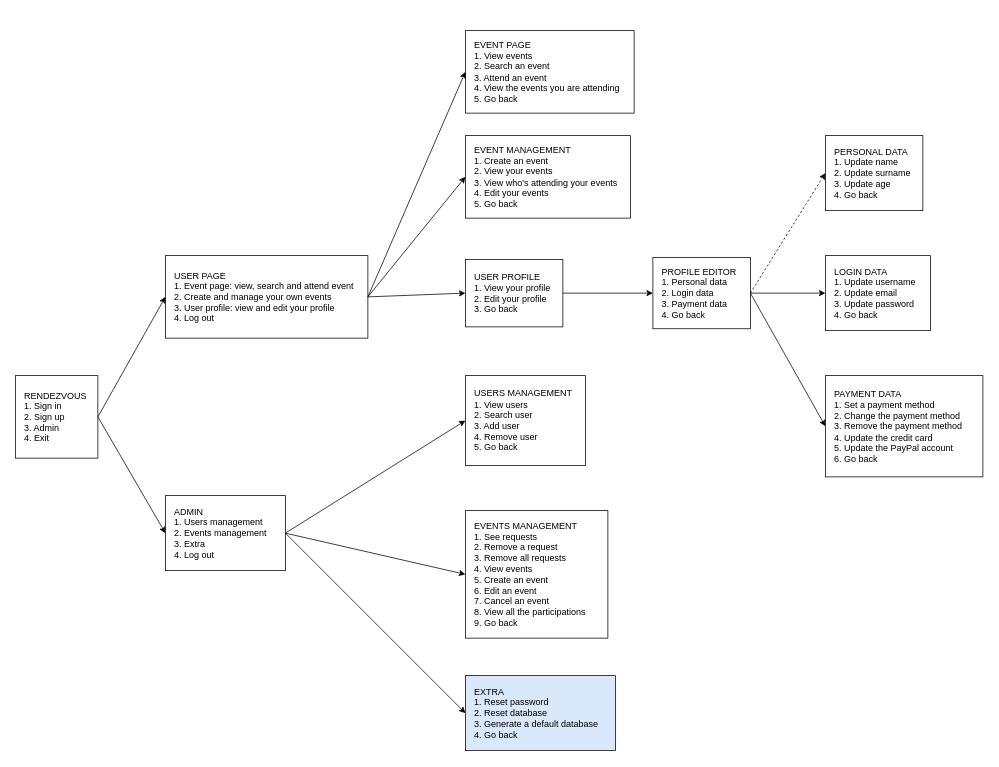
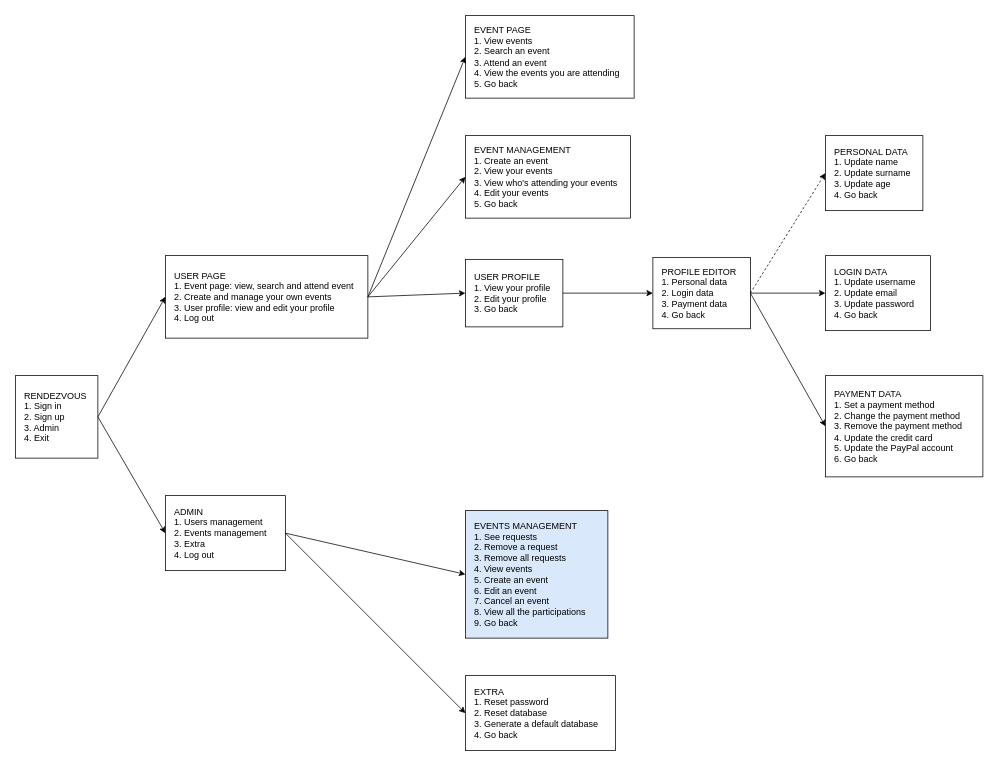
- <mxCell id="8" value="EVENT PAGE&lt;div&gt;1. View events&lt;/div&gt;&lt;div&gt;2. Search an event&lt;/div&gt;&lt;div&gt;3. Attend an event&lt;/div&gt;&lt;div&gt;4. View the events you are attending&lt;/div&gt;&lt;div&gt;5. Go back&lt;/div&gt;" style="rounded=0;whiteSpace=wrap;html=1;align=left;spacingLeft=10;" parent="1" vertex="1"><mxGeometry x="620" y="40" width="225" height="110" as="geometry" /></mxCell>
+ <mxCell id="8" value="EVENT PAGE&lt;div&gt;1. View events&lt;/div&gt;&lt;div&gt;2. Search an event&lt;/div&gt;&lt;div&gt;3. Attend an event&lt;/div&gt;&lt;div&gt;4. View the events you are attending&lt;/div&gt;&lt;div&gt;5. Go back&lt;/div&gt;" style="rounded=0;whiteSpace=wrap;html=1;align=left;spacingLeft=10;" parent="1" vertex="1"><mxGeometry x="620" y="20" width="225" height="110" as="geometry" /></mxCell>
- <mxCell id="4" value="USERS MANAGEMENT&lt;div&gt;1. View users&lt;/div&gt;&lt;div&gt;2. Search user&lt;/div&gt;&lt;div&gt;3. Add user&lt;/div&gt;&lt;div&gt;4. Remove user&lt;/div&gt;&lt;div&gt;5. Go back&lt;/div&gt;" style="rounded=0;whiteSpace=wrap;html=1;align=left;spacingLeft=10;" parent="1" vertex="1"><mxGeometry x="620" y="500" width="160" height="120" as="geometry" /></mxCell>
- <mxCell id="21" value="" style="endArrow=classic;html=1;rounded=0;exitX=1;exitY=0.5;exitDx=0;exitDy=0;entryX=0;entryY=0.5;entryDx=0;entryDy=0;" parent="1" source="5" target="4" edge="1"><mxGeometry width="50" height="50" relative="1" as="geometry"><mxPoint x="500" y="700" as="sourcePoint" /><mxPoint x="550" y="650" as="targetPoint" /></mxGeometry></mxCell>
- <mxCell id="6" value="EVENTS MANAGEMENT&lt;div&gt;1. See requests&lt;/div&gt;&lt;div&gt;2. Remove a request&lt;/div&gt;&lt;div&gt;3. Remove all requests&lt;/div&gt;&lt;div&gt;4. View events&lt;/div&gt;&lt;div&gt;5. Create an event&lt;/div&gt;&lt;div&gt;6. Edit an event&lt;/div&gt;&lt;div&gt;7. Cancel an event&lt;/div&gt;&lt;div&gt;8. View all the participations&lt;/div&gt;&lt;div&gt;9. Go back&lt;/div&gt;" style="rounded=0;whiteSpace=wrap;html=1;align=left;spacingLeft=10;" parent="1" vertex="1"><mxGeometry x="620" y="680" width="190" height="170" as="geometry" /></mxCell>
+ <mxCell id="6" value="EVENTS MANAGEMENT&lt;div&gt;1. See requests&lt;/div&gt;&lt;div&gt;2. Remove a request&lt;/div&gt;&lt;div&gt;3. Remove all requests&lt;/div&gt;&lt;div&gt;4. View events&lt;/div&gt;&lt;div&gt;5. Create an event&lt;/div&gt;&lt;div&gt;6. Edit an event&lt;/div&gt;&lt;div&gt;7. Cancel an event&lt;/div&gt;&lt;div&gt;8. View all the participations&lt;/div&gt;&lt;div&gt;9. Go back&lt;/div&gt;" style="rounded=0;whiteSpace=wrap;html=1;align=left;spacingLeft=10;fillColor=#dae8fc;" parent="1" vertex="1"><mxGeometry x="620" y="680" width="190" height="170" as="geometry" /></mxCell>
- <mxCell id="7" value="EXTRA&lt;div&gt;1. Reset password&lt;/div&gt;&lt;div&gt;2. Reset database&lt;/div&gt;&lt;div&gt;3. Generate a default database&lt;/div&gt;&lt;div&gt;4. Go back&lt;/div&gt;" style="rounded=0;whiteSpace=wrap;html=1;align=left;spacingLeft=10;fillColor=#dae8fc;" parent="1" vertex="1"><mxGeometry x="620" y="900" width="200" height="100" as="geometry" /></mxCell>
+ <mxCell id="7" value="EXTRA&lt;div&gt;1. Reset password&lt;/div&gt;&lt;div&gt;2. Reset database&lt;/div&gt;&lt;div&gt;3. Generate a default database&lt;/div&gt;&lt;div&gt;4. Go back&lt;/div&gt;" style="rounded=0;whiteSpace=wrap;html=1;align=left;spacingLeft=10;" parent="1" vertex="1"><mxGeometry x="620" y="900" width="200" height="100" as="geometry" /></mxCell>
